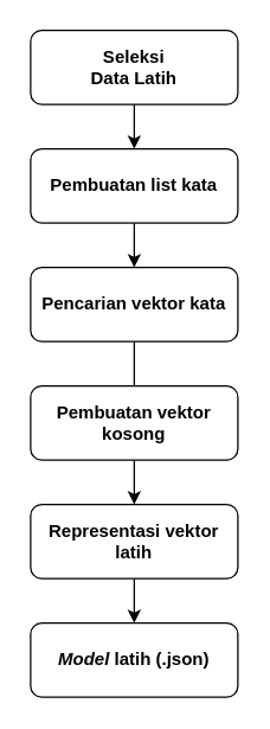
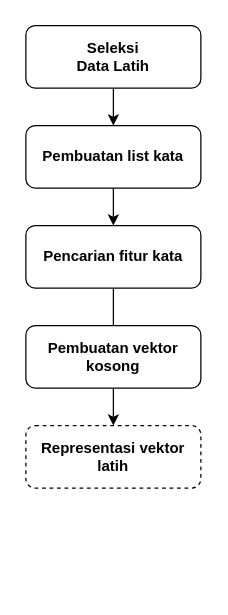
- <mxCell id="7" value="&lt;b&gt;Pencarian vektor kata&lt;br&gt;&lt;/b&gt;" style="rounded=1;whiteSpace=wrap;html=1;" parent="1" vertex="1"><mxGeometry x="20" y="180" width="140" height="50" as="geometry" /></mxCell>
+ <mxCell id="7" value="&lt;b&gt;Pencarian fitur kata&lt;br&gt;&lt;/b&gt;" style="rounded=1;whiteSpace=wrap;html=1;" parent="1" vertex="1"><mxGeometry x="20" y="180" width="140" height="50" as="geometry" /></mxCell>
- <mxCell id="11" value="&lt;b&gt;Representasi vektor latih&lt;br&gt;&lt;/b&gt;" style="rounded=1;whiteSpace=wrap;html=1;" parent="1" vertex="1"><mxGeometry x="20" y="340" width="140" height="50" as="geometry" /></mxCell>
+ <mxCell id="11" value="&lt;b&gt;Representasi vektor latih&lt;br&gt;&lt;/b&gt;" style="rounded=1;whiteSpace=wrap;html=1;dashed=1;" parent="1" vertex="1"><mxGeometry x="20" y="340" width="140" height="50" as="geometry" /></mxCell>
- <mxCell id="10" style="edgeStyle=orthogonalEdgeStyle;rounded=0;orthogonalLoop=1;jettySize=auto;html=1;entryX=0.5;entryY=0;entryDx=0;entryDy=0;" edge="1" parent="1" source="11" target="12"><mxGeometry relative="1" as="geometry" /></mxCell>
- <mxCell id="12" value="&lt;b&gt;&lt;i&gt;Model &lt;/i&gt;latih (.json)&lt;br&gt;&lt;/b&gt;" style="rounded=1;whiteSpace=wrap;html=1;" parent="1" vertex="1"><mxGeometry x="20" y="420" width="140" height="50" as="geometry" /></mxCell>
